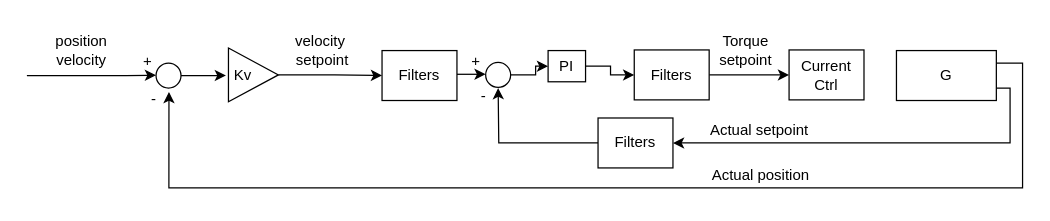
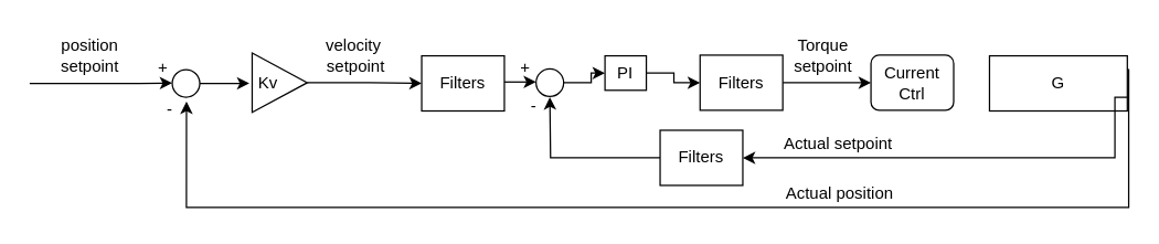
- <mxCell id="7" value="position&lt;br&gt;velocity" style="text;html=1;align=center;verticalAlign=middle;resizable=0;points=[];autosize=1;strokeColor=none;fillColor=none;" parent="1" vertex="1"><mxGeometry x="29" y="20" width="70" height="40" as="geometry" /></mxCell>
+ <mxCell id="7" value="position&lt;br&gt;setpoint" style="text;html=1;align=center;verticalAlign=middle;resizable=0;points=[];autosize=1;strokeColor=none;fillColor=none;" parent="1" vertex="1"><mxGeometry x="29" y="20" width="70" height="40" as="geometry" /></mxCell>
- <mxCell id="18" value="Current&lt;br&gt;Ctrl" style="rounded=0;whiteSpace=wrap;html=1;" parent="1" vertex="1"><mxGeometry x="631" y="39.5" width="60" height="40" as="geometry" /></mxCell>
+ <mxCell id="18" value="Current&lt;br&gt;Ctrl" style="whiteSpace=wrap;html=1;rounded=1;" parent="1" vertex="1"><mxGeometry x="631" y="39.5" width="60" height="40" as="geometry" /></mxCell>
- <mxCell id="2" value="G" style="rounded=0;whiteSpace=wrap;html=1;" parent="1" vertex="1"><mxGeometry x="717" y="40" width="80" height="40" as="geometry" /></mxCell>
+ <mxCell id="2" value="G" style="rounded=0;whiteSpace=wrap;html=1;" parent="1" vertex="1"><mxGeometry x="717" y="40" width="100" height="40" as="geometry" /></mxCell>
